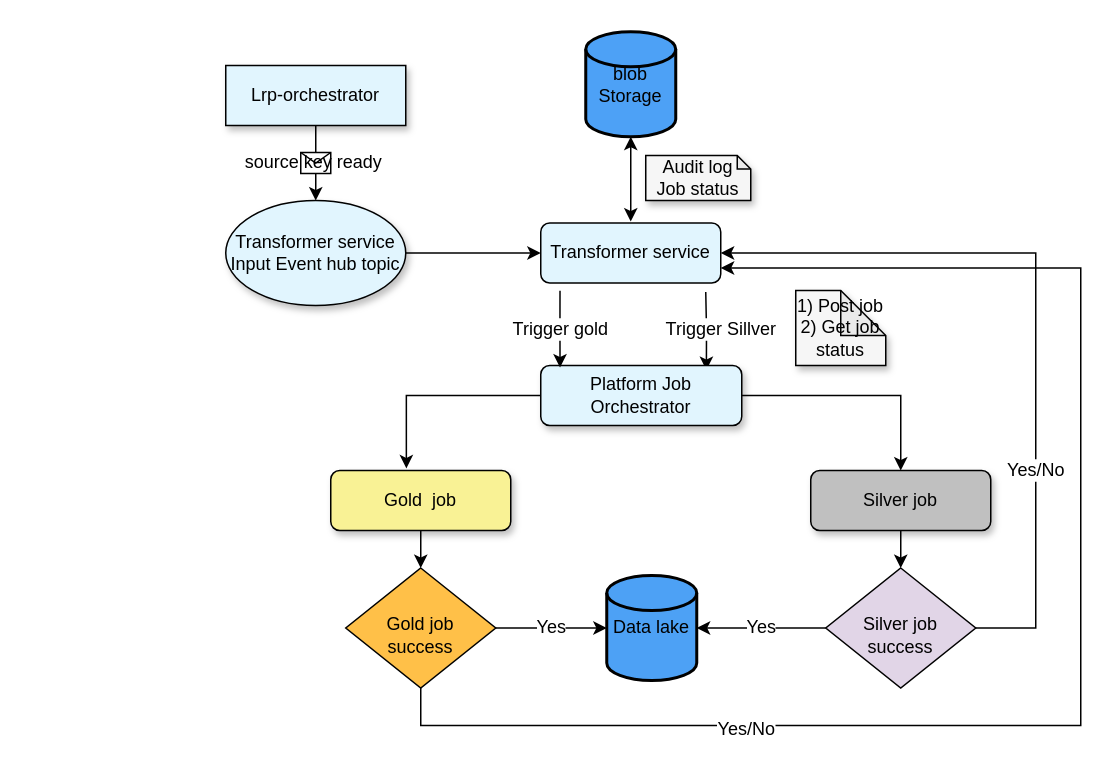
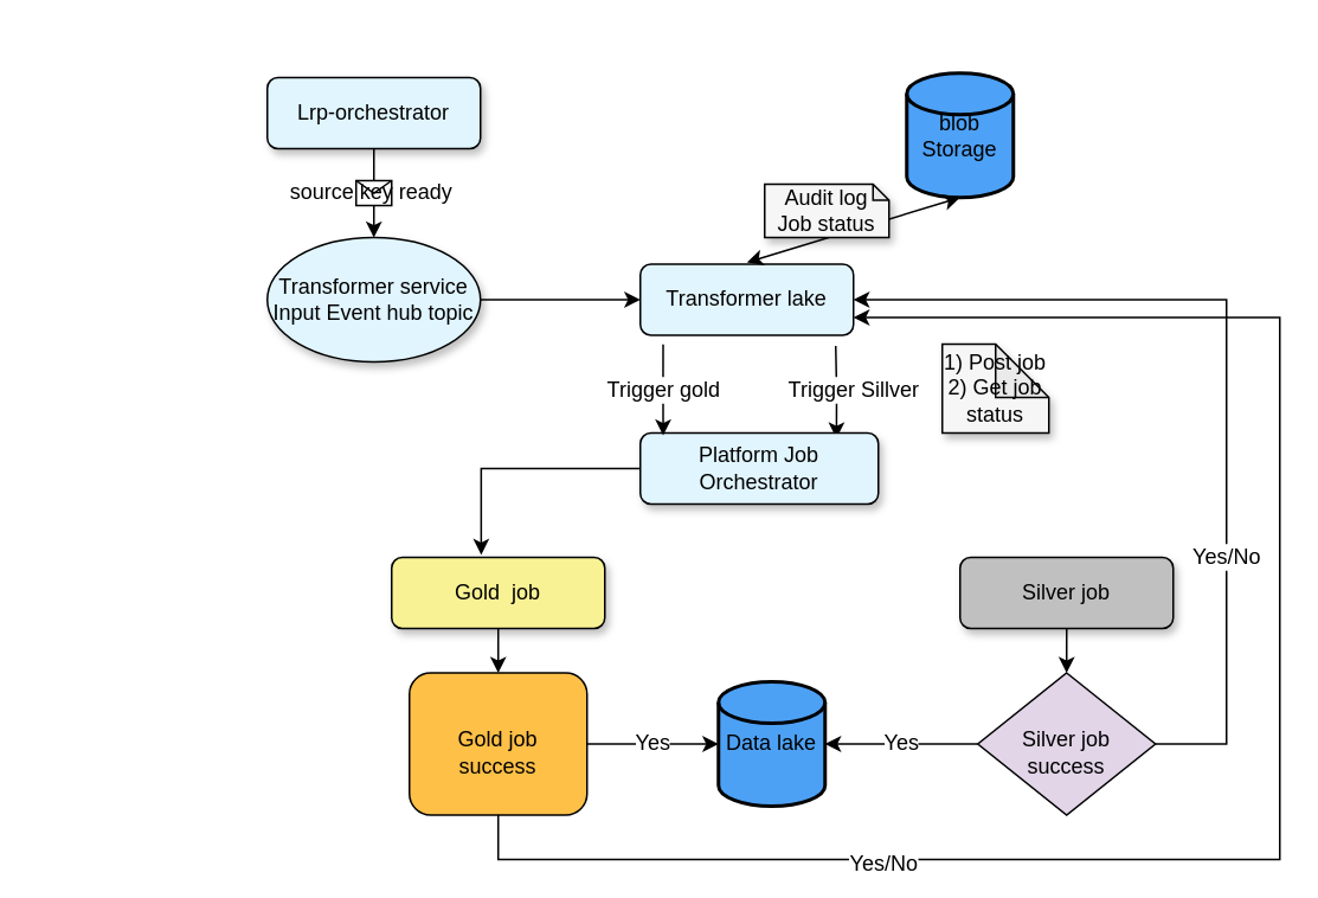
- <mxCell id="5" value="blob Storage" style="strokeWidth=2;html=1;shape=mxgraph.flowchart.database;whiteSpace=wrap;fillColor=#4DA1F6;fontSize=12;" vertex="1" parent="2"><mxGeometry x="370" width="60" height="70" as="geometry" /></mxCell>
+ <mxCell id="5" value="blob Storage" style="strokeWidth=2;html=1;shape=mxgraph.flowchart.database;whiteSpace=wrap;fillColor=#4DA1F6;fontSize=12;" vertex="1" parent="2"><mxGeometry x="490" y="20" width="60" height="70" as="geometry" /></mxCell>
- <mxCell id="4" value="Lrp-orchestrator" style="whiteSpace=wrap;html=1;fontSize=12;glass=0;strokeWidth=1;shadow=1;fillColor=#E1F5FE;rounded=0;" parent="2" vertex="1"><mxGeometry x="130" y="22.5" width="120" height="40" as="geometry" /></mxCell>
+ <mxCell id="4" value="Lrp-orchestrator" style="rounded=1;whiteSpace=wrap;html=1;fontSize=12;glass=0;strokeWidth=1;shadow=1;fillColor=#E1F5FE;" parent="2" vertex="1"><mxGeometry x="130" y="22.5" width="120" height="40" as="geometry" /></mxCell>
- <mxCell id="10" value="Transformer service" style="rounded=1;whiteSpace=wrap;html=1;fontSize=12;glass=0;strokeWidth=1;shadow=0;fillColor=#E1F5FE;" vertex="1" parent="2"><mxGeometry x="340" y="127.5" width="120" height="40" as="geometry" /></mxCell>
+ <mxCell id="10" value="Transformer lake" style="rounded=1;whiteSpace=wrap;html=1;fontSize=12;glass=0;strokeWidth=1;shadow=0;fillColor=#E1F5FE;" vertex="1" parent="2"><mxGeometry x="340" y="127.5" width="120" height="40" as="geometry" /></mxCell>
- <mxCell id="19" value="" style="edgeStyle=orthogonalEdgeStyle;rounded=0;orthogonalLoop=1;jettySize=auto;html=1;fontSize=12;" edge="1" parent="2" source="12" target="18"><mxGeometry relative="1" as="geometry" /></mxCell>
- <mxCell id="3" value="&lt;br style=&quot;font-size: 12px;&quot;&gt;Gold job success" style="rhombus;whiteSpace=wrap;html=1;shadow=0;fontFamily=Helvetica;fontSize=12;align=center;strokeWidth=1;spacing=6;spacingTop=-4;fillColor=#FFC048;" vertex="1" parent="2"><mxGeometry x="210" y="357.5" width="100" height="80" as="geometry" /></mxCell>
+ <mxCell id="3" value="&lt;br style=&quot;font-size: 12px;&quot;&gt;Gold job success" style="whiteSpace=wrap;html=1;shadow=0;fontFamily=Helvetica;fontSize=12;align=center;strokeWidth=1;spacing=6;spacingTop=-4;fillColor=#FFC048;rounded=1;" vertex="1" parent="2"><mxGeometry x="210" y="357.5" width="100" height="80" as="geometry" /></mxCell>
